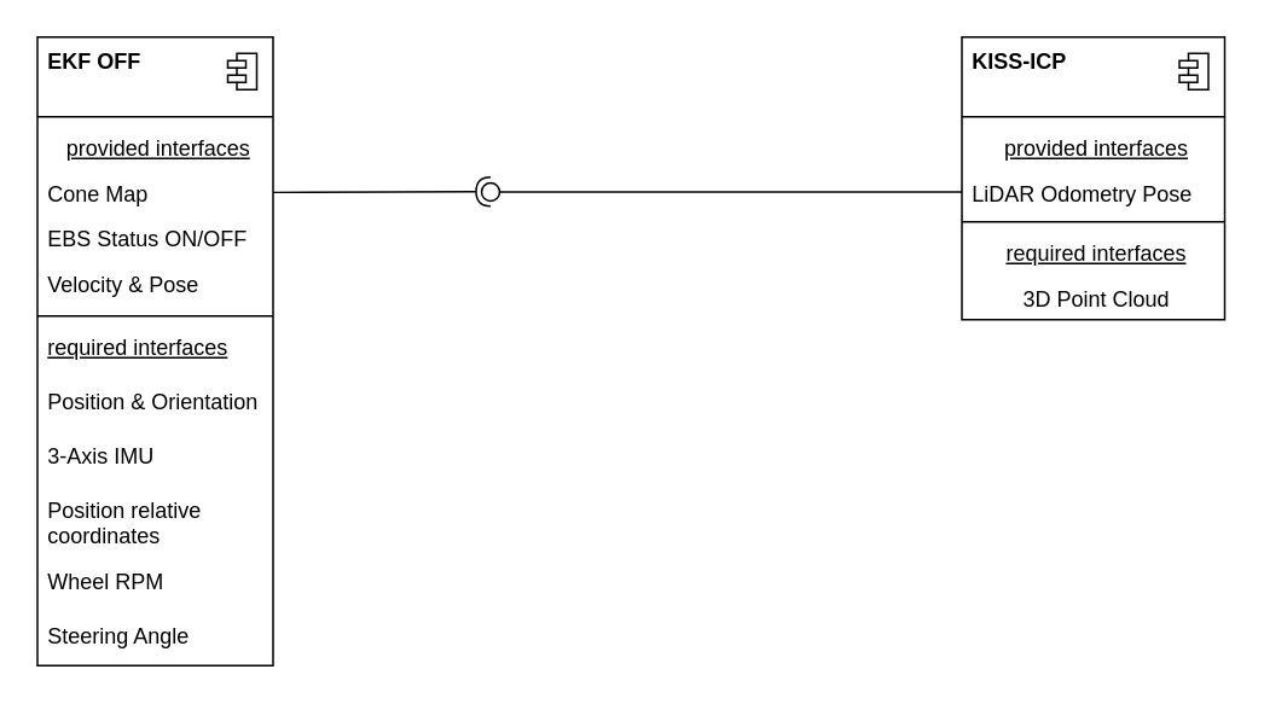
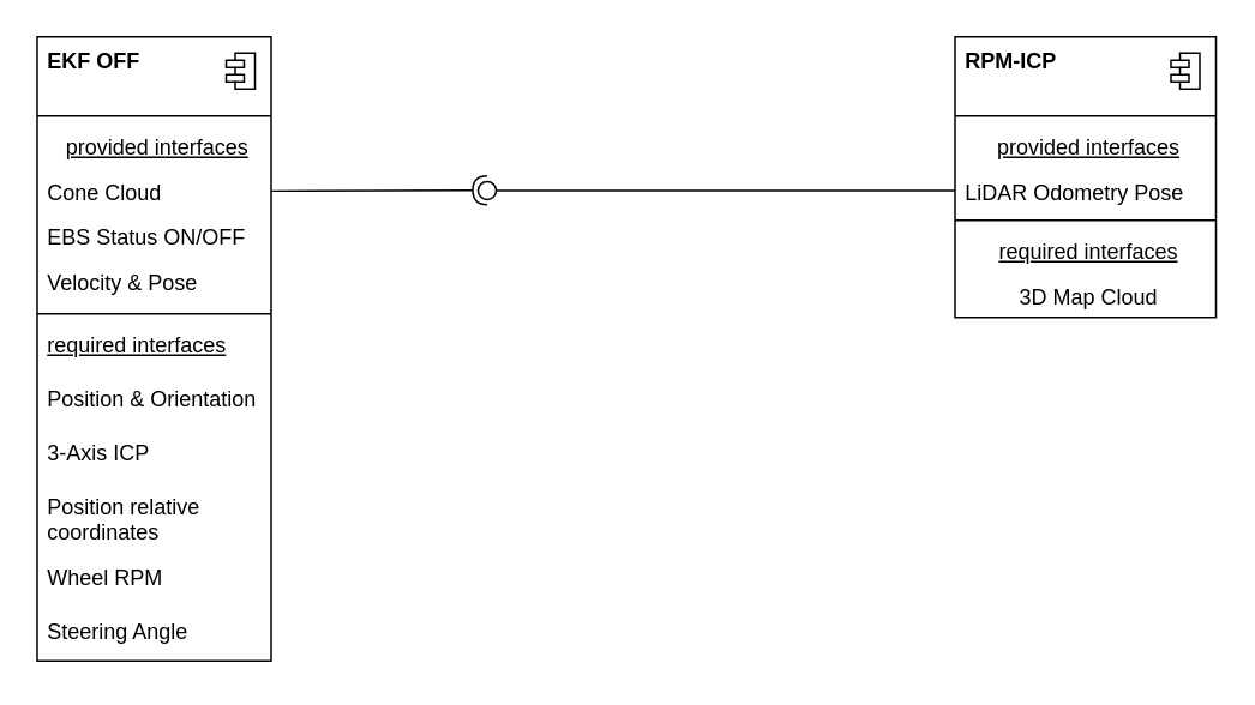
- <mxCell id="4" value="&lt;b&gt;KISS-ICP&lt;/b&gt;" style="html=1;align=left;spacingLeft=4;verticalAlign=top;strokeColor=none;fillColor=none;whiteSpace=wrap;" parent="3" vertex="1"><mxGeometry width="145" height="40" as="geometry" /></mxCell>
+ <mxCell id="4" value="&lt;b&gt;RPM-ICP&lt;/b&gt;" style="html=1;align=left;spacingLeft=4;verticalAlign=top;strokeColor=none;fillColor=none;whiteSpace=wrap;" parent="3" vertex="1"><mxGeometry width="145" height="40" as="geometry" /></mxCell>
- <mxCell id="17" value="Cone Map" style="html=1;align=left;spacingLeft=4;verticalAlign=top;strokeColor=none;fillColor=none;whiteSpace=wrap;" parent="12" vertex="1"><mxGeometry y="73" width="130" height="25" as="geometry" /></mxCell>
+ <mxCell id="17" value="Cone Cloud" style="html=1;align=left;spacingLeft=4;verticalAlign=top;strokeColor=none;fillColor=none;whiteSpace=wrap;" parent="12" vertex="1"><mxGeometry y="73" width="130" height="25" as="geometry" /></mxCell>
- <mxCell id="11" value="3D Point Cloud" style="html=1;align=center;spacingLeft=4;verticalAlign=top;strokeColor=none;fillColor=none;whiteSpace=wrap;" parent="3" vertex="1"><mxGeometry y="131" width="145" height="25" as="geometry" /></mxCell>
+ <mxCell id="11" value="3D Map Cloud" style="html=1;align=center;spacingLeft=4;verticalAlign=top;strokeColor=none;fillColor=none;whiteSpace=wrap;" parent="3" vertex="1"><mxGeometry y="131" width="145" height="25" as="geometry" /></mxCell>
- <mxCell id="23" value="3-Axis IMU" style="html=1;align=left;spacingLeft=4;verticalAlign=top;strokeColor=none;fillColor=none;whiteSpace=wrap;" parent="12" vertex="1"><mxGeometry y="218" width="130" height="30" as="geometry" /></mxCell>
+ <mxCell id="23" value="3-Axis ICP" style="html=1;align=left;spacingLeft=4;verticalAlign=top;strokeColor=none;fillColor=none;whiteSpace=wrap;" parent="12" vertex="1"><mxGeometry y="218" width="130" height="30" as="geometry" /></mxCell>
